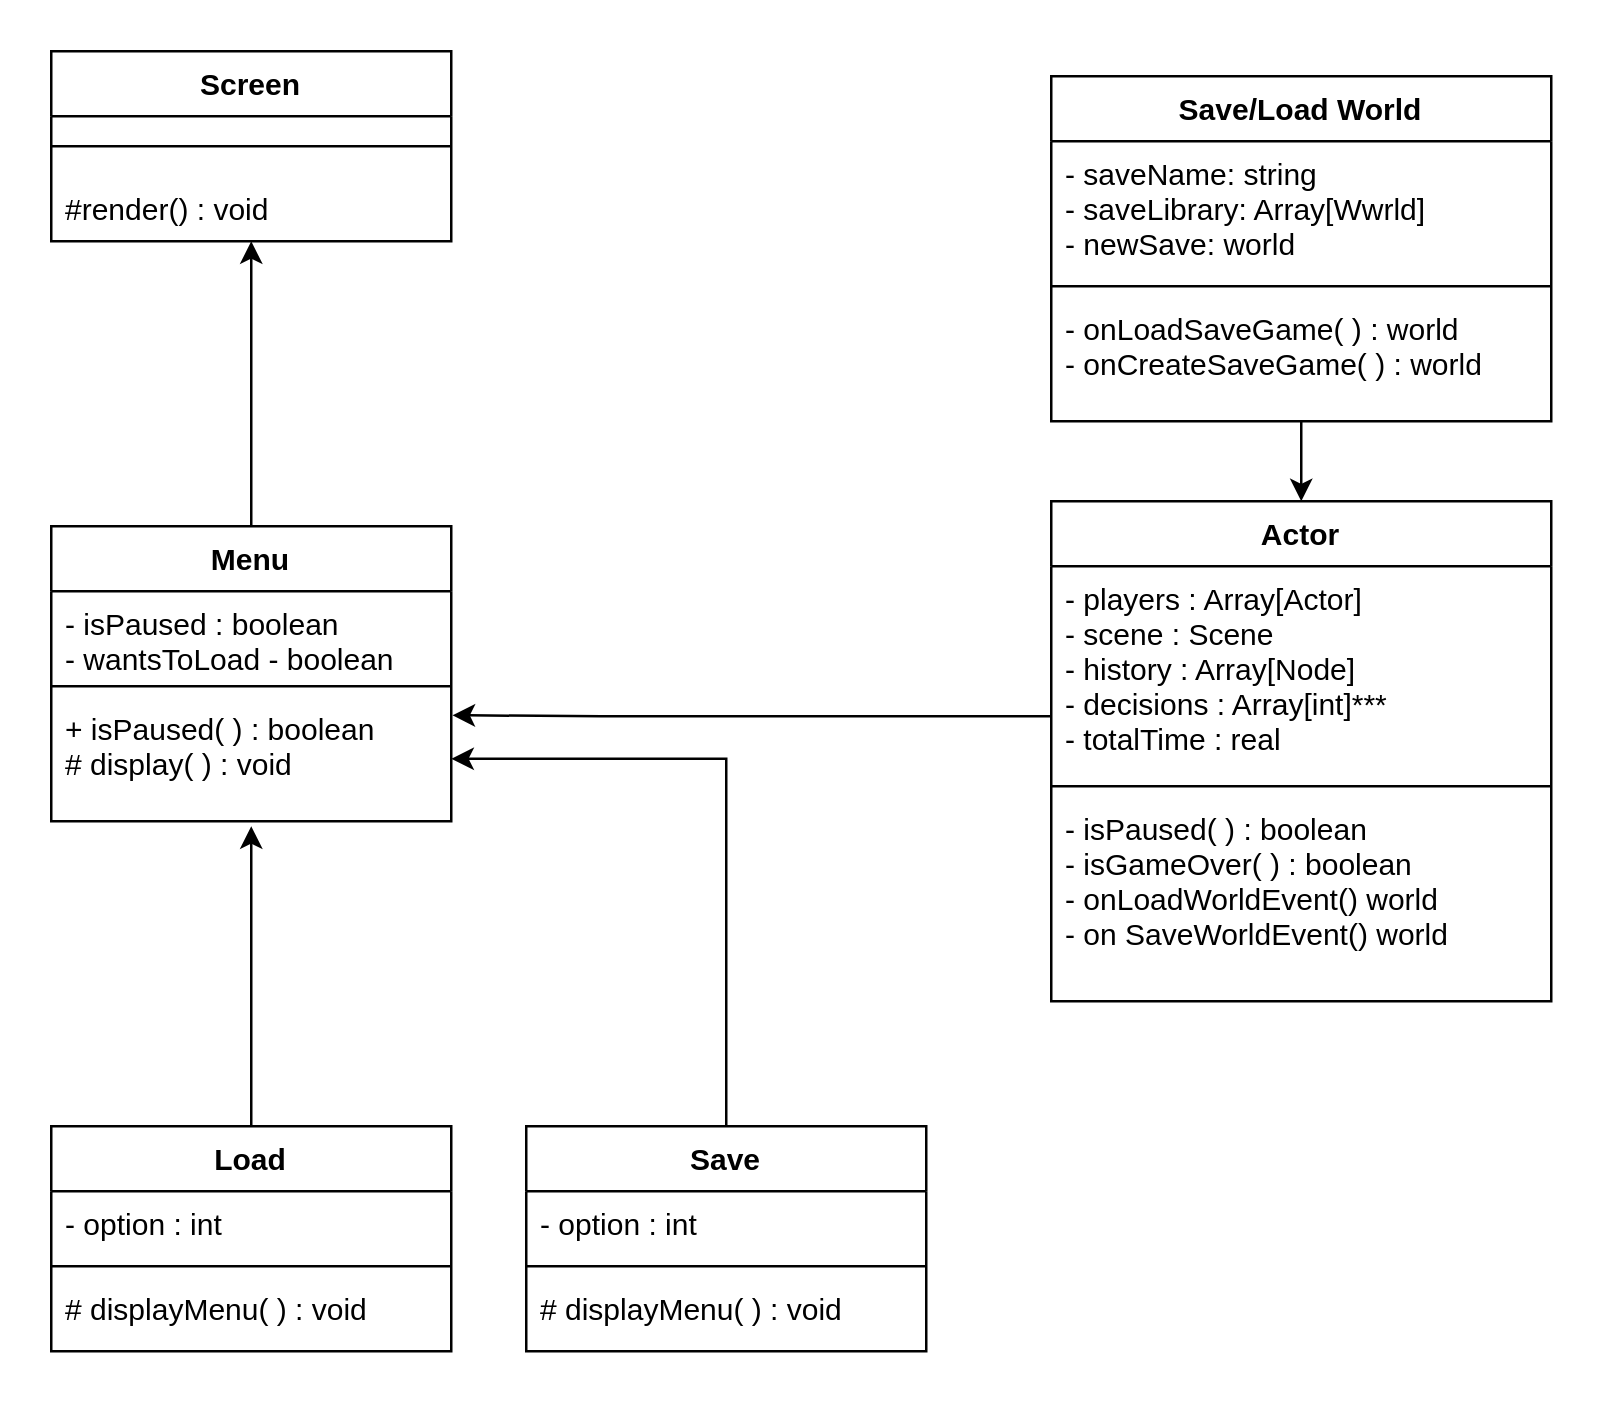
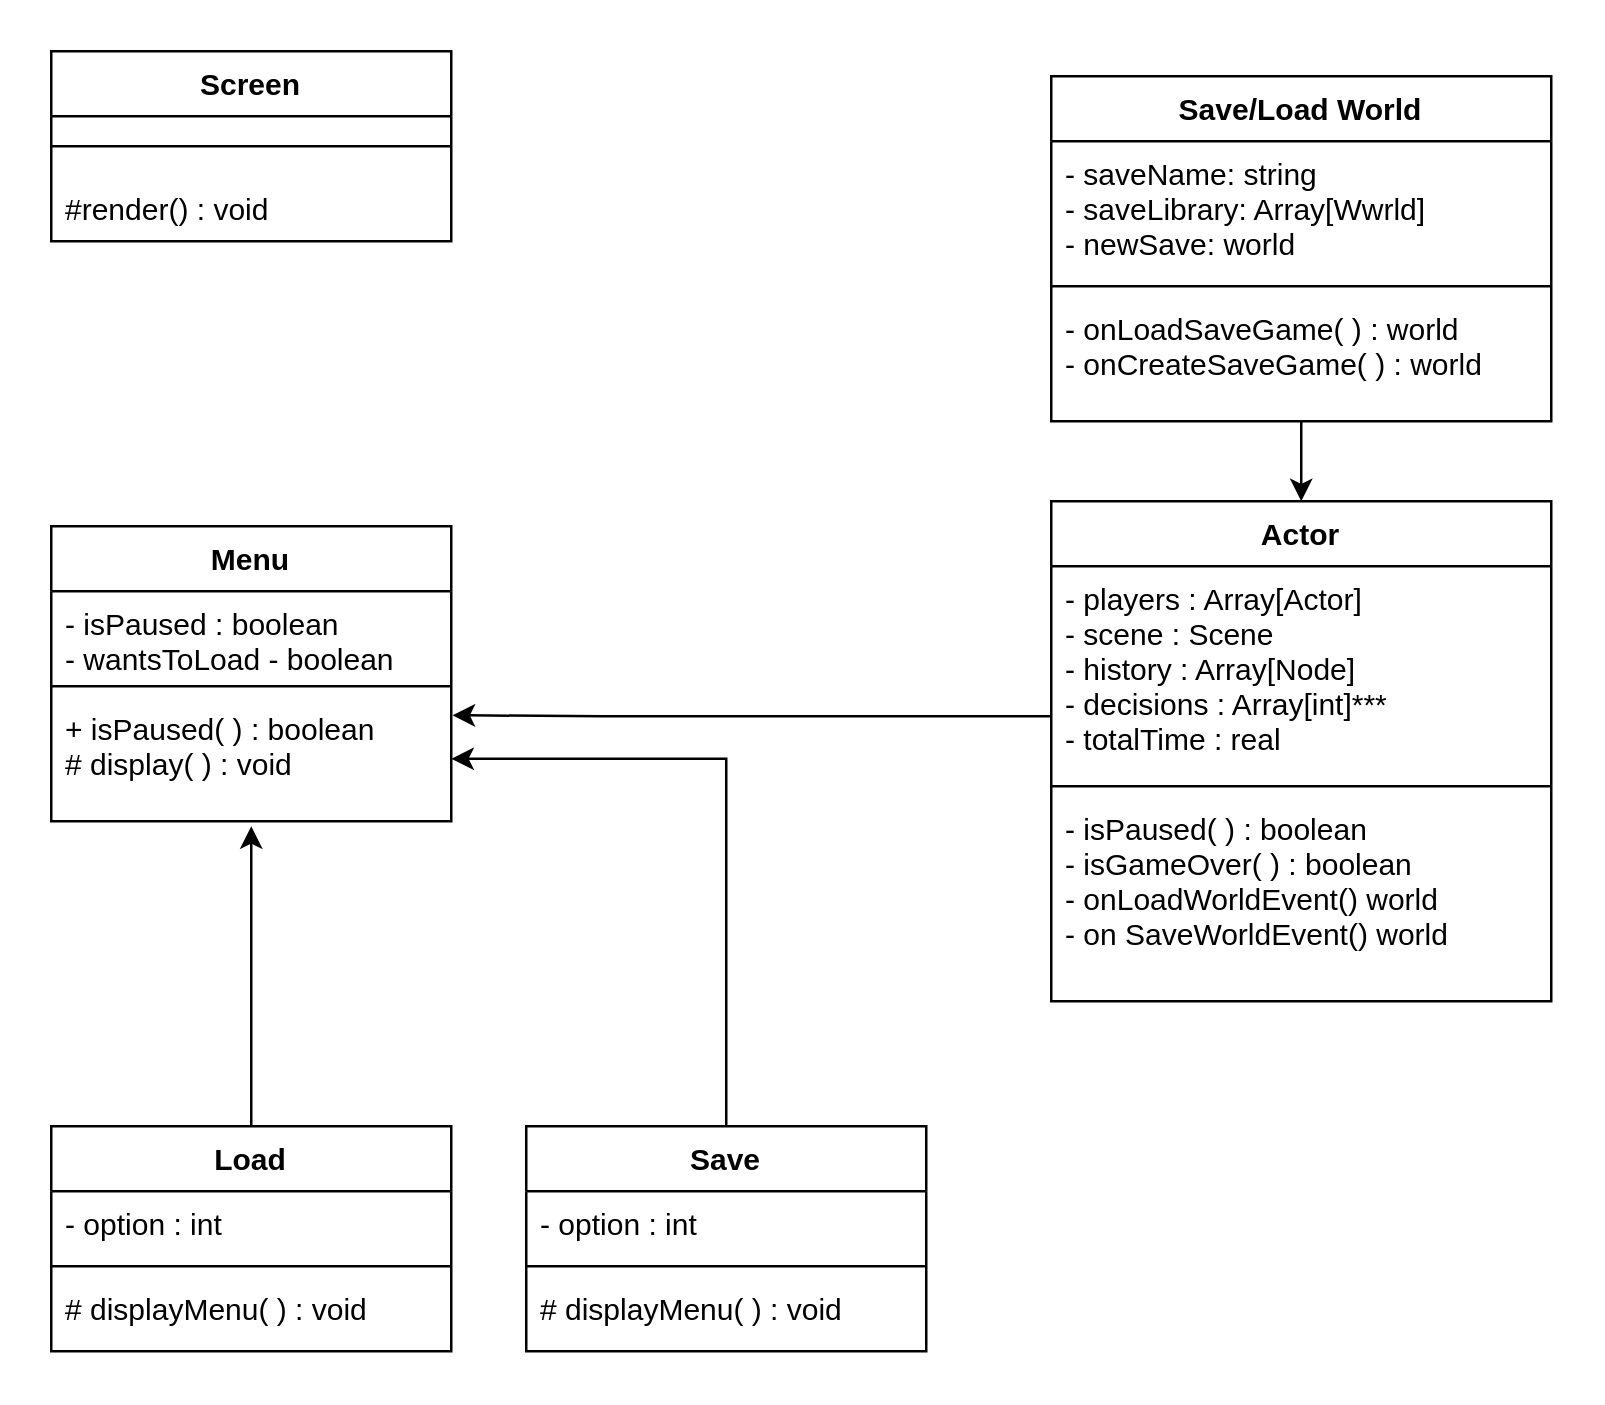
- <mxCell id="9" style="edgeStyle=orthogonalEdgeStyle;rounded=0;orthogonalLoop=1;jettySize=auto;html=1;entryX=0.5;entryY=0;entryDx=0;entryDy=0;startArrow=classic;startFill=1;endArrow=none;endFill=0;" edge="1" parent="1" source="10" target="2"><mxGeometry relative="1" as="geometry" /></mxCell>
